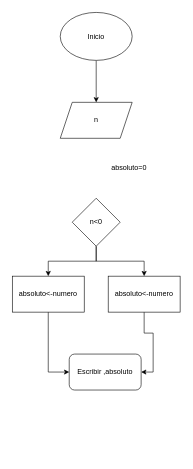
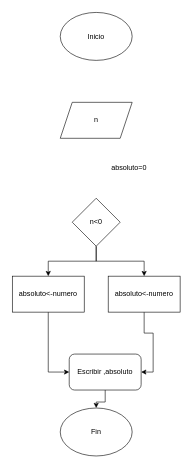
- <mxCell id="11" value="" style="edgeStyle=orthogonalEdgeStyle;rounded=0;orthogonalLoop=1;jettySize=auto;html=1;" edge="1" parent="1" source="12" target="2"><mxGeometry relative="1" as="geometry" /></mxCell>
+ <mxCell id="13" value="" style="edgeStyle=orthogonalEdgeStyle;rounded=0;orthogonalLoop=1;jettySize=auto;html=1;" edge="1" parent="1" source="14" target="10"><mxGeometry relative="1" as="geometry" /></mxCell>
+ <mxCell id="10" value="Fin" style="ellipse;whiteSpace=wrap;html=1;" vertex="1" parent="1"><mxGeometry x="100" y="680" width="120" height="80" as="geometry" /></mxCell>
